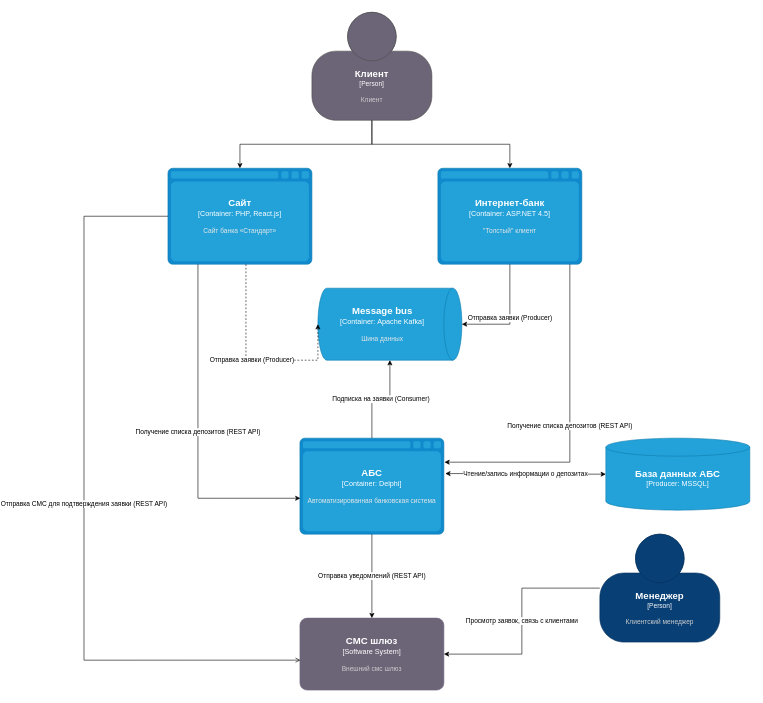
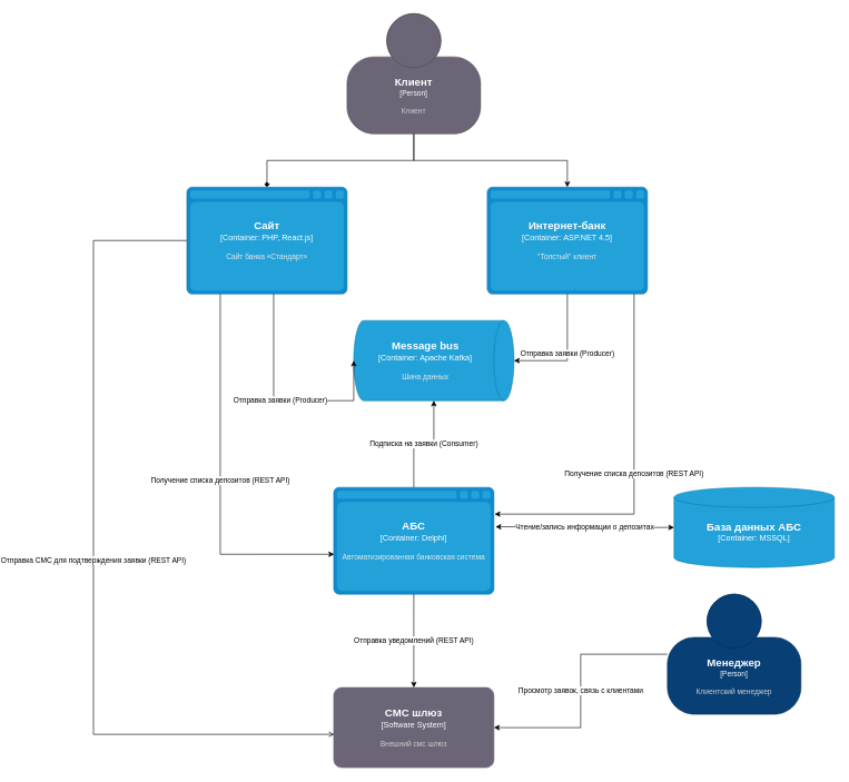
- <mxCell id="17" style="edgeStyle=orthogonalEdgeStyle;rounded=0;orthogonalLoop=1;jettySize=auto;html=1;entryX=0.5;entryY=0;entryDx=0;entryDy=0;entryPerimeter=0;" edge="1" parent="1" source="13" target="4"><mxGeometry relative="1" as="geometry" /></mxCell>
+ <mxCell id="17" style="edgeStyle=orthogonalEdgeStyle;rounded=0;orthogonalLoop=1;jettySize=auto;html=1;entryX=0.5;entryY=0;entryDx=0;entryDy=0;entryPerimeter=0;endArrow=diamond;" edge="1" parent="1" source="13" target="4"><mxGeometry relative="1" as="geometry" /></mxCell>
- <mxCell id="9" value="Отправка заявки (Producer)" style="edgeStyle=orthogonalEdgeStyle;rounded=0;orthogonalLoop=1;jettySize=auto;html=1;entryX=0.5;entryY=1;entryDx=0;entryDy=0;entryPerimeter=0;dashed=1;" edge="1" parent="1" source="4" target="5"><mxGeometry relative="1" as="geometry"><Array as="points"><mxPoint x="290" y="600" /></Array></mxGeometry></mxCell>
+ <mxCell id="9" value="Отправка заявки (Producer)" style="edgeStyle=orthogonalEdgeStyle;rounded=0;orthogonalLoop=1;jettySize=auto;html=1;entryX=0.5;entryY=1;entryDx=0;entryDy=0;entryPerimeter=0;" edge="1" parent="1" source="4" target="5"><mxGeometry relative="1" as="geometry"><Array as="points"><mxPoint x="290" y="600" /></Array></mxGeometry></mxCell>
- <mxCell id="19" value="&lt;font style=&quot;font-size: 16px&quot;&gt;&lt;b&gt;База данных АБС&lt;/b&gt;&lt;/font&gt;&lt;div&gt;[Producer:&amp;nbsp;MSSQL]&lt;/div&gt;&lt;br&gt;&lt;div&gt;&lt;font style=&quot;font-size: 11px&quot;&gt;&lt;font color=&quot;#E6E6E6&quot;&gt;&lt;/font&gt;&lt;/div&gt;" style="shape=cylinder3;size=15;whiteSpace=wrap;html=1;boundedLbl=1;rounded=0;labelBackgroundColor=none;fillColor=#23A2D9;fontSize=12;fontColor=#ffffff;align=center;strokeColor=#0E7DAD;metaEdit=1;points=[[0.5,0,0],[1,0.25,0],[1,0.5,0],[1,0.75,0],[0.5,1,0],[0,0.75,0],[0,0.5,0],[0,0.25,0]];resizable=0;" vertex="1" parent="1"><mxGeometry x="890" y="730" width="240" height="120" as="geometry" /></mxCell>
+ <mxCell id="19" value="&lt;font style=&quot;font-size: 16px&quot;&gt;&lt;b&gt;База данных АБС&lt;/b&gt;&lt;/font&gt;&lt;div&gt;[Container:&amp;nbsp;MSSQL]&lt;/div&gt;&lt;br&gt;&lt;div&gt;&lt;font style=&quot;font-size: 11px&quot;&gt;&lt;font color=&quot;#E6E6E6&quot;&gt;&lt;/font&gt;&lt;/div&gt;" style="shape=cylinder3;size=15;whiteSpace=wrap;html=1;boundedLbl=1;rounded=0;labelBackgroundColor=none;fillColor=#23A2D9;fontSize=12;fontColor=#ffffff;align=center;strokeColor=#0E7DAD;metaEdit=1;points=[[0.5,0,0],[1,0.25,0],[1,0.5,0],[1,0.75,0],[0.5,1,0],[0,0.75,0],[0,0.5,0],[0,0.25,0]];resizable=0;" vertex="1" parent="1"><mxGeometry x="890" y="730" width="240" height="120" as="geometry" /></mxCell>
